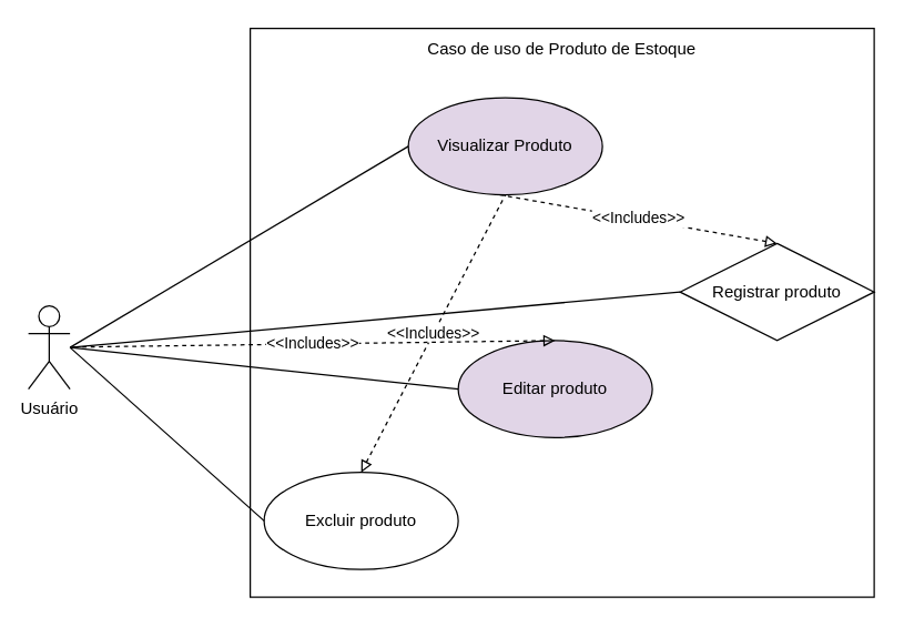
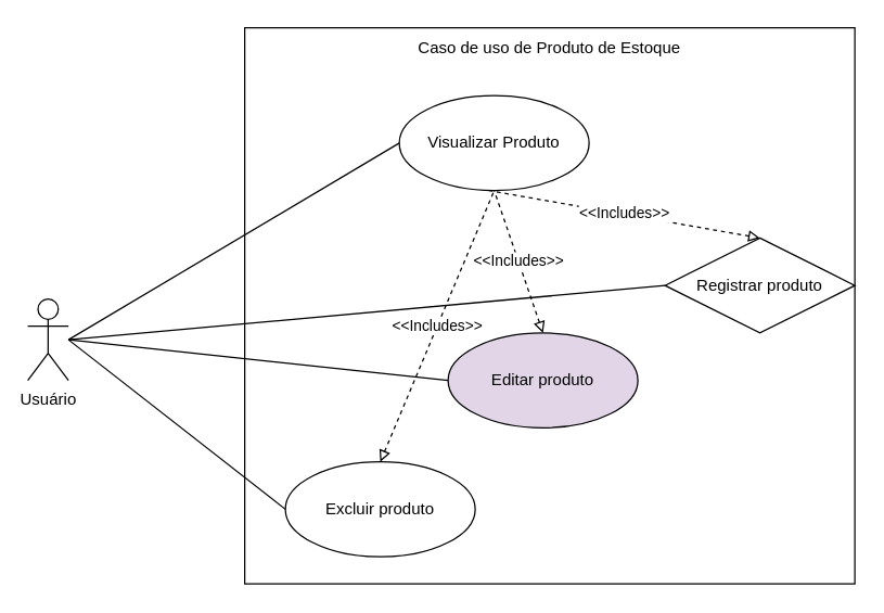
- <mxCell id="4" value="Visualizar Produto" style="ellipse;whiteSpace=wrap;html=1;fillColor=#e1d5e7;" vertex="1" parent="1"><mxGeometry x="294" y="70" width="140" height="70" as="geometry" /></mxCell>
+ <mxCell id="4" value="Visualizar Produto" style="ellipse;whiteSpace=wrap;html=1;" vertex="1" parent="1"><mxGeometry x="294" y="70" width="140" height="70" as="geometry" /></mxCell>
- <mxCell id="13" value="&amp;lt;&amp;lt;Includes&amp;gt;&amp;gt;" style="endArrow=none;dashed=1;html=1;rounded=0;exitX=0.5;exitY=0;exitDx=0;exitDy=0;endFill=0;startArrow=block;startFill=0;" edge="1" parent="1" source="6" target="2"><mxGeometry width="50" height="50" relative="1" as="geometry"><mxPoint x="270" y="350" as="sourcePoint" /><mxPoint x="374" y="150" as="targetPoint" /></mxGeometry></mxCell>
+ <mxCell id="13" value="&amp;lt;&amp;lt;Includes&amp;gt;&amp;gt;" style="endArrow=none;dashed=1;html=1;rounded=0;exitX=0.5;exitY=0;exitDx=0;exitDy=0;endFill=0;startArrow=block;startFill=0;entryX=0.5;entryY=1;entryDx=0;entryDy=0;" edge="1" parent="1" source="6" target="4"><mxGeometry width="50" height="50" relative="1" as="geometry"><mxPoint x="270" y="350" as="sourcePoint" /><mxPoint x="374" y="150" as="targetPoint" /></mxGeometry></mxCell>
- <mxCell id="7" value="Excluir produto" style="ellipse;whiteSpace=wrap;html=1;" vertex="1" parent="1"><mxGeometry x="190" y="340" width="140" height="70" as="geometry" /></mxCell>
+ <mxCell id="7" value="Excluir produto" style="ellipse;whiteSpace=wrap;html=1;" vertex="1" parent="1"><mxGeometry x="210" y="340" width="140" height="70" as="geometry" /></mxCell>
